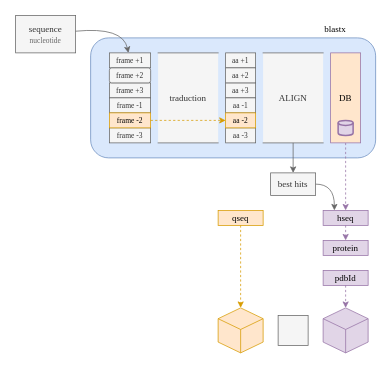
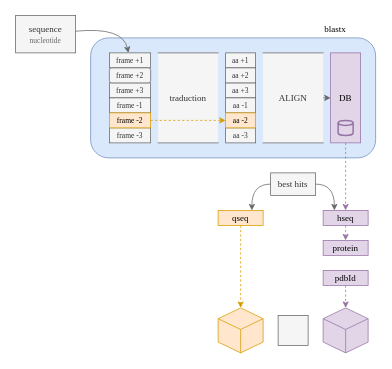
- <mxCell id="20" value="DB" style="rounded=0;whiteSpace=wrap;html=1;strokeColor=#9673a6;align=center;verticalAlign=middle;fontFamily=Lucida Console;fontSize=12;fillColor=#ffe6cc;" vertex="1" parent="1"><mxGeometry x="440" y="70" width="40" height="120" as="geometry" /></mxCell>
+ <mxCell id="20" value="DB" style="rounded=0;whiteSpace=wrap;html=1;strokeColor=#9673a6;align=center;verticalAlign=middle;fontFamily=Lucida Console;fontSize=12;fillColor=#e1d5e7;" vertex="1" parent="1"><mxGeometry x="440" y="70" width="40" height="120" as="geometry" /></mxCell>
- <mxCell id="21" value="" style="endArrow=classic;html=1;rounded=0;fillColor=#f5f5f5;strokeColor=#666666;" edge="1" parent="1" source="18" target="17"><mxGeometry width="50" height="50" relative="1" as="geometry"><mxPoint x="160" y="200" as="sourcePoint" /><mxPoint x="350" y="240" as="targetPoint" /></mxGeometry></mxCell>
+ <mxCell id="21" value="" style="endArrow=classic;html=1;rounded=0;fillColor=#f5f5f5;strokeColor=#666666;" edge="1" parent="1" source="18" target="20"><mxGeometry width="50" height="50" relative="1" as="geometry"><mxPoint x="160" y="200" as="sourcePoint" /><mxPoint x="350" y="240" as="targetPoint" /></mxGeometry></mxCell>
+ <mxCell id="24" value="" style="curved=1;endArrow=classic;html=1;rounded=0;fillColor=#f5f5f5;strokeColor=#666666;entryX=0.75;entryY=0;entryDx=0;entryDy=0;edgeStyle=orthogonalEdgeStyle;" edge="1" parent="1" source="17" target="22"><mxGeometry width="50" height="50" relative="1" as="geometry"><mxPoint x="240" y="320" as="sourcePoint" /><mxPoint x="373" y="358" as="targetPoint" /></mxGeometry></mxCell>
